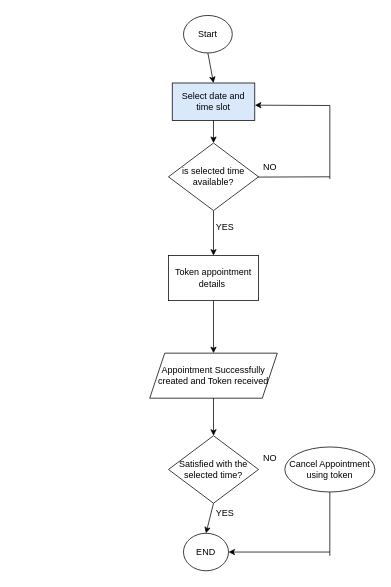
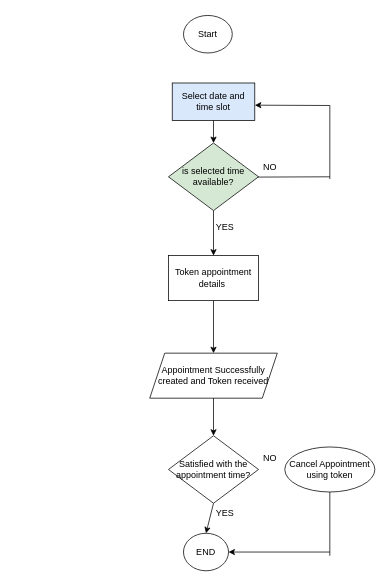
- <mxCell id="7" value="" style="endArrow=classic;html=1;rounded=0;exitX=0.5;exitY=1;exitDx=0;exitDy=0;entryX=0.5;entryY=0;entryDx=0;entryDy=0;" edge="1" source="3" target="4" parent="1"><mxGeometry width="50" height="50" relative="1" as="geometry"><mxPoint x="274" y="250" as="sourcePoint" /><mxPoint x="324" y="200" as="targetPoint" /></mxGeometry></mxCell>
- <mxCell id="12" value="is selected time available?" style="rhombus;whiteSpace=wrap;html=1;" vertex="1" parent="1"><mxGeometry x="224" y="190" width="120" height="90" as="geometry" /></mxCell>
+ <mxCell id="12" value="is selected time available?" style="rhombus;whiteSpace=wrap;html=1;fillColor=#d5e8d4;" vertex="1" parent="1"><mxGeometry x="224" y="190" width="120" height="90" as="geometry" /></mxCell>
- <mxCell id="19" value="Satisfied with the selected time?" style="rhombus;whiteSpace=wrap;html=1;" vertex="1" parent="1"><mxGeometry x="224" y="580" width="120" height="90" as="geometry" /></mxCell>
+ <mxCell id="19" value="Satisfied with the appointment time?" style="rhombus;whiteSpace=wrap;html=1;" vertex="1" parent="1"><mxGeometry x="224" y="580" width="120" height="90" as="geometry" /></mxCell>
